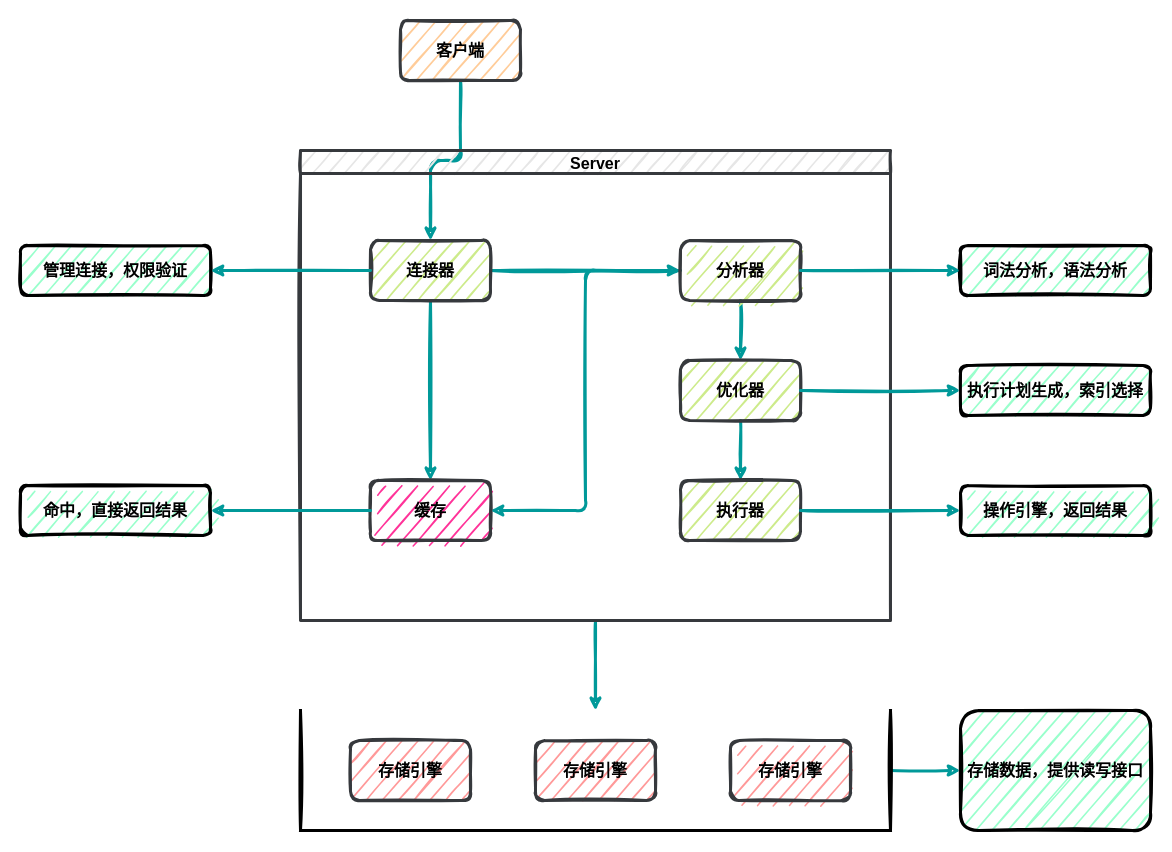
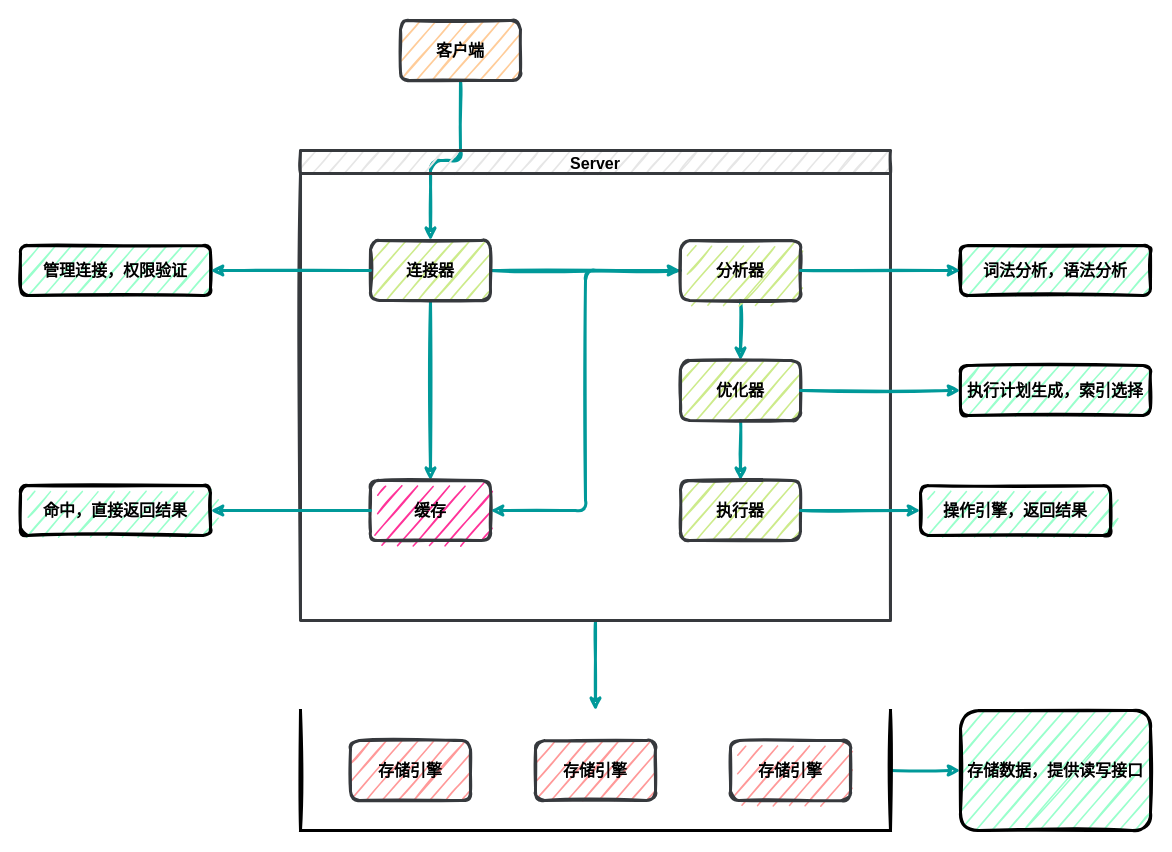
- <mxCell id="21" value="&lt;br&gt;操作引擎，返回结果" style="text;html=1;spacing=5;spacingTop=-20;whiteSpace=wrap;overflow=hidden;rounded=1;sketch=1;fontSize=16;strokeWidth=3;strokeColor=#000000;perimeterSpacing=0;fontStyle=1;align=center;verticalAlign=middle;fillColor=#99FFCC;" vertex="1" parent="1"><mxGeometry x="960" y="485" width="190" height="50" as="geometry" /></mxCell>
+ <mxCell id="21" value="&lt;br&gt;操作引擎，返回结果" style="text;html=1;spacing=5;spacingTop=-20;whiteSpace=wrap;overflow=hidden;rounded=1;sketch=1;fontSize=16;strokeWidth=3;strokeColor=#000000;perimeterSpacing=0;fontStyle=1;align=center;verticalAlign=middle;fillColor=#99FFCC;" vertex="1" parent="1"><mxGeometry x="920" y="485" width="190" height="50" as="geometry" /></mxCell>
